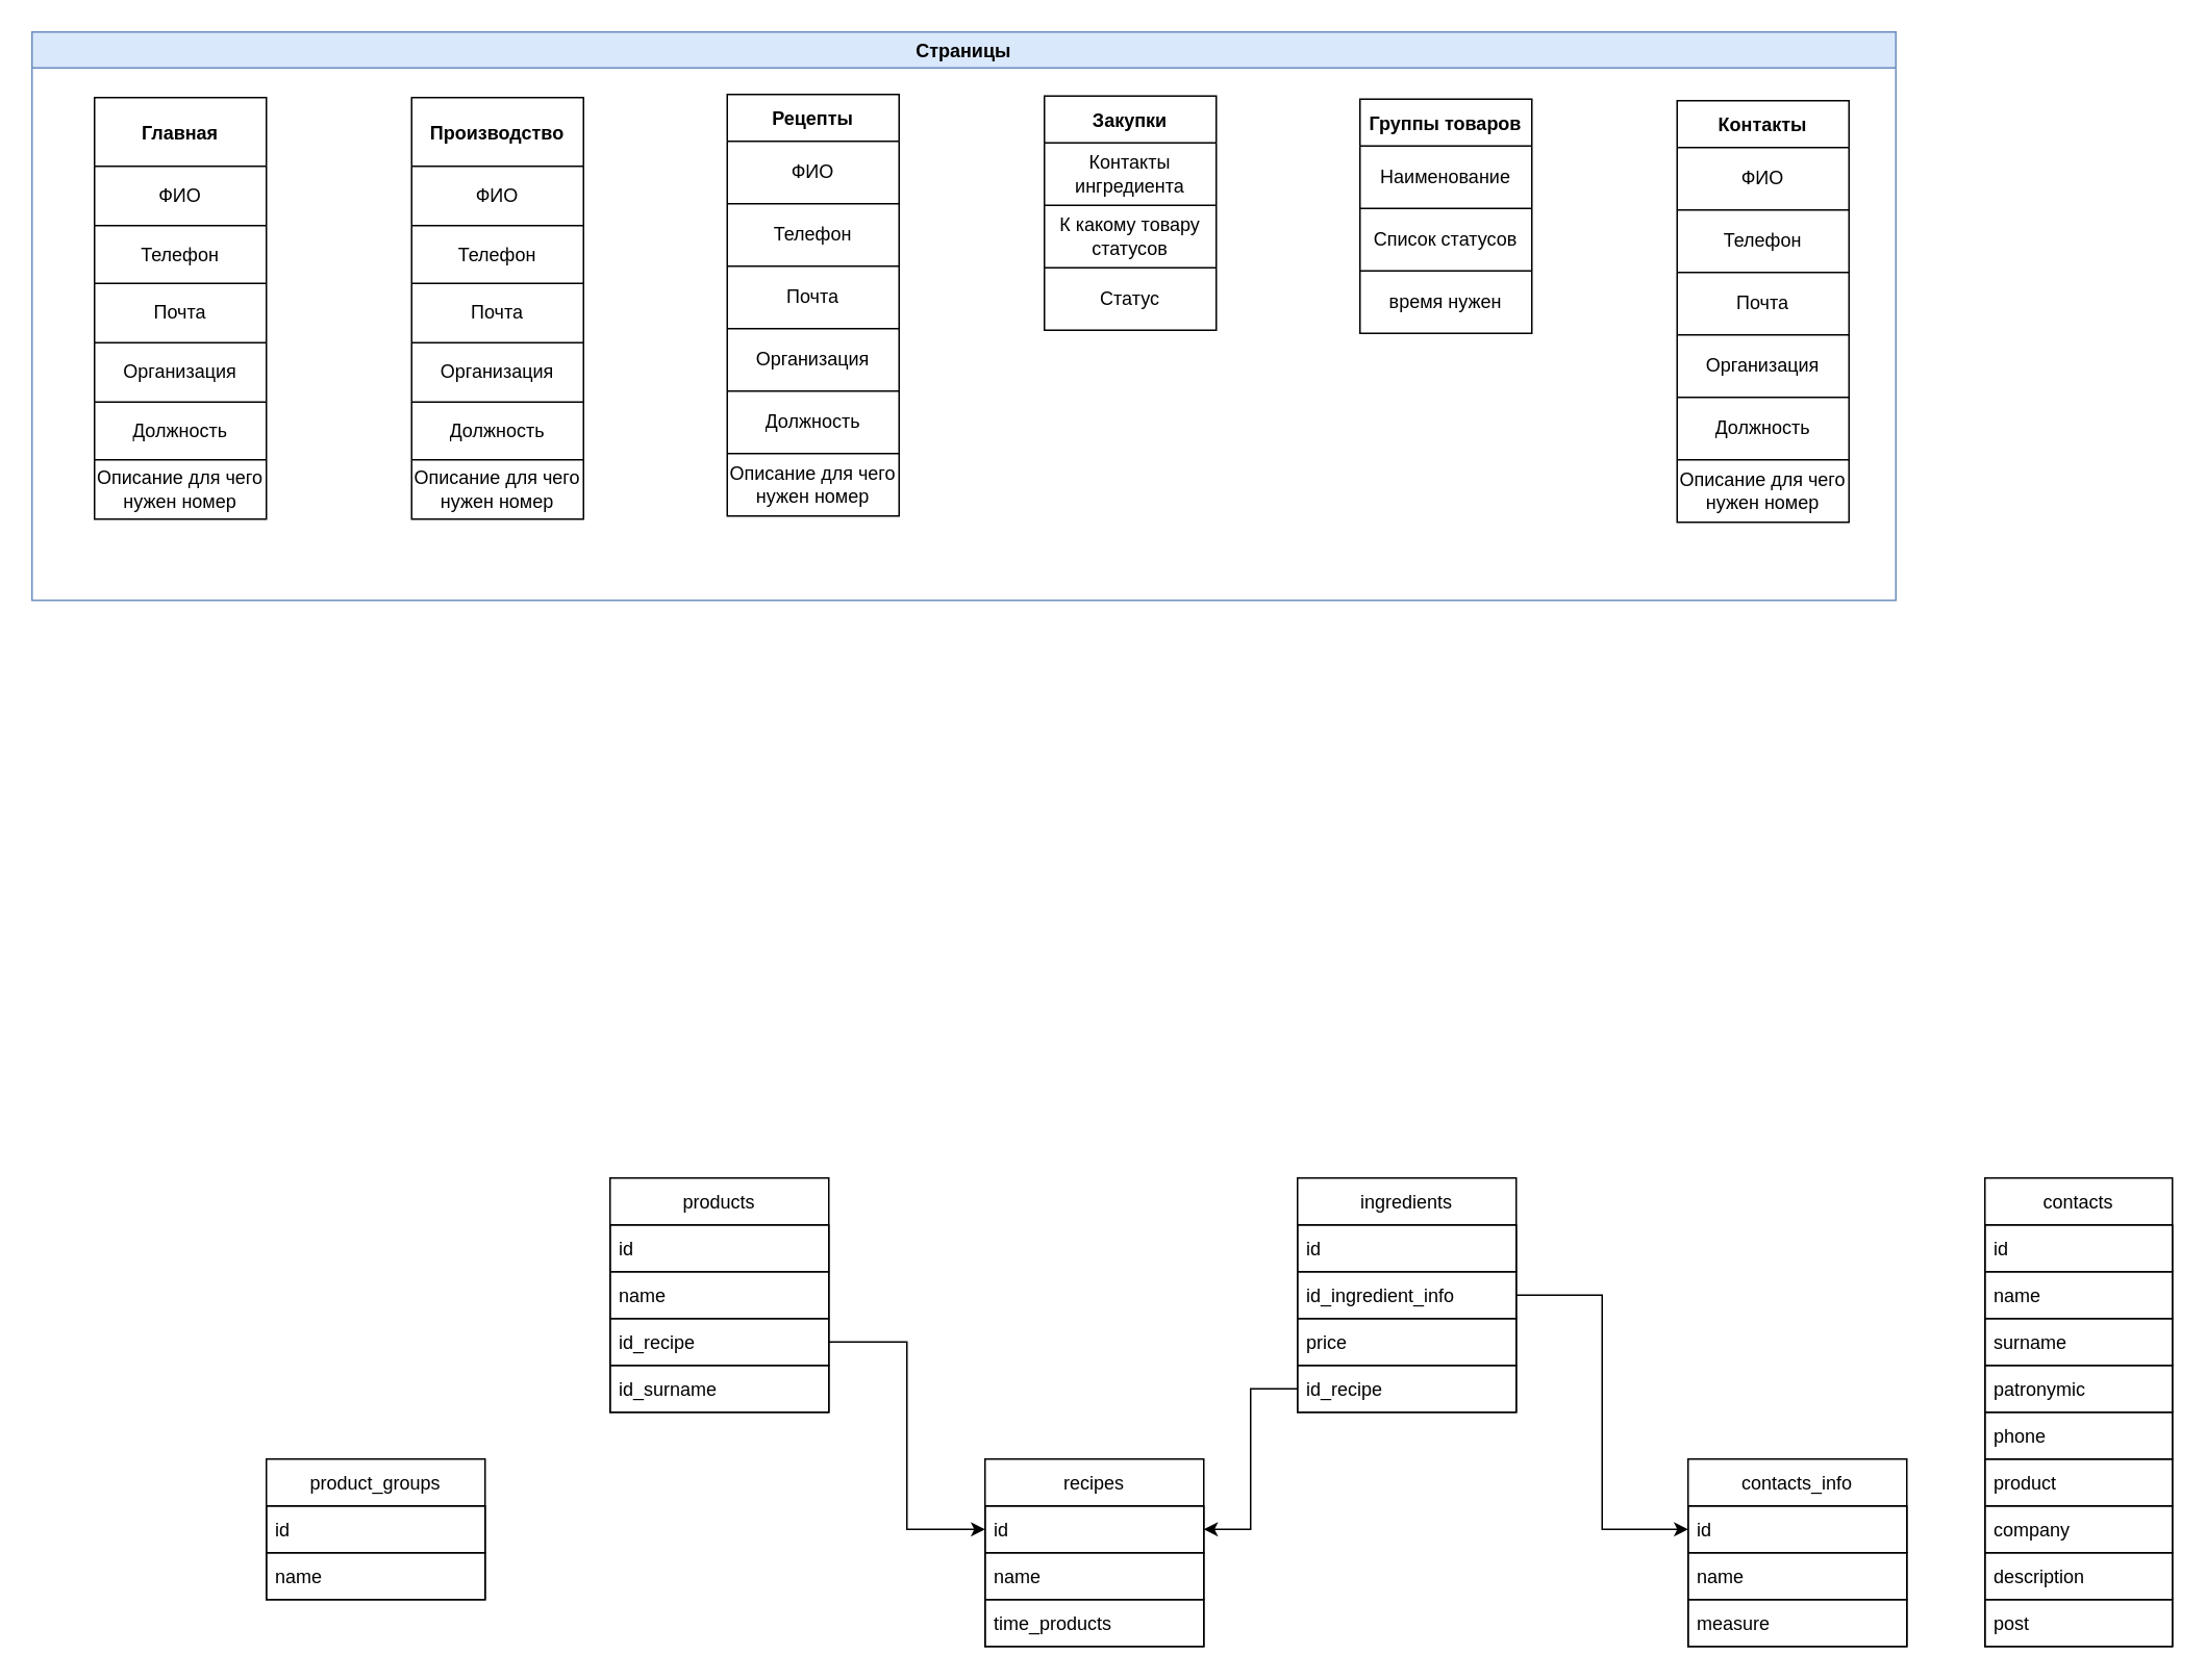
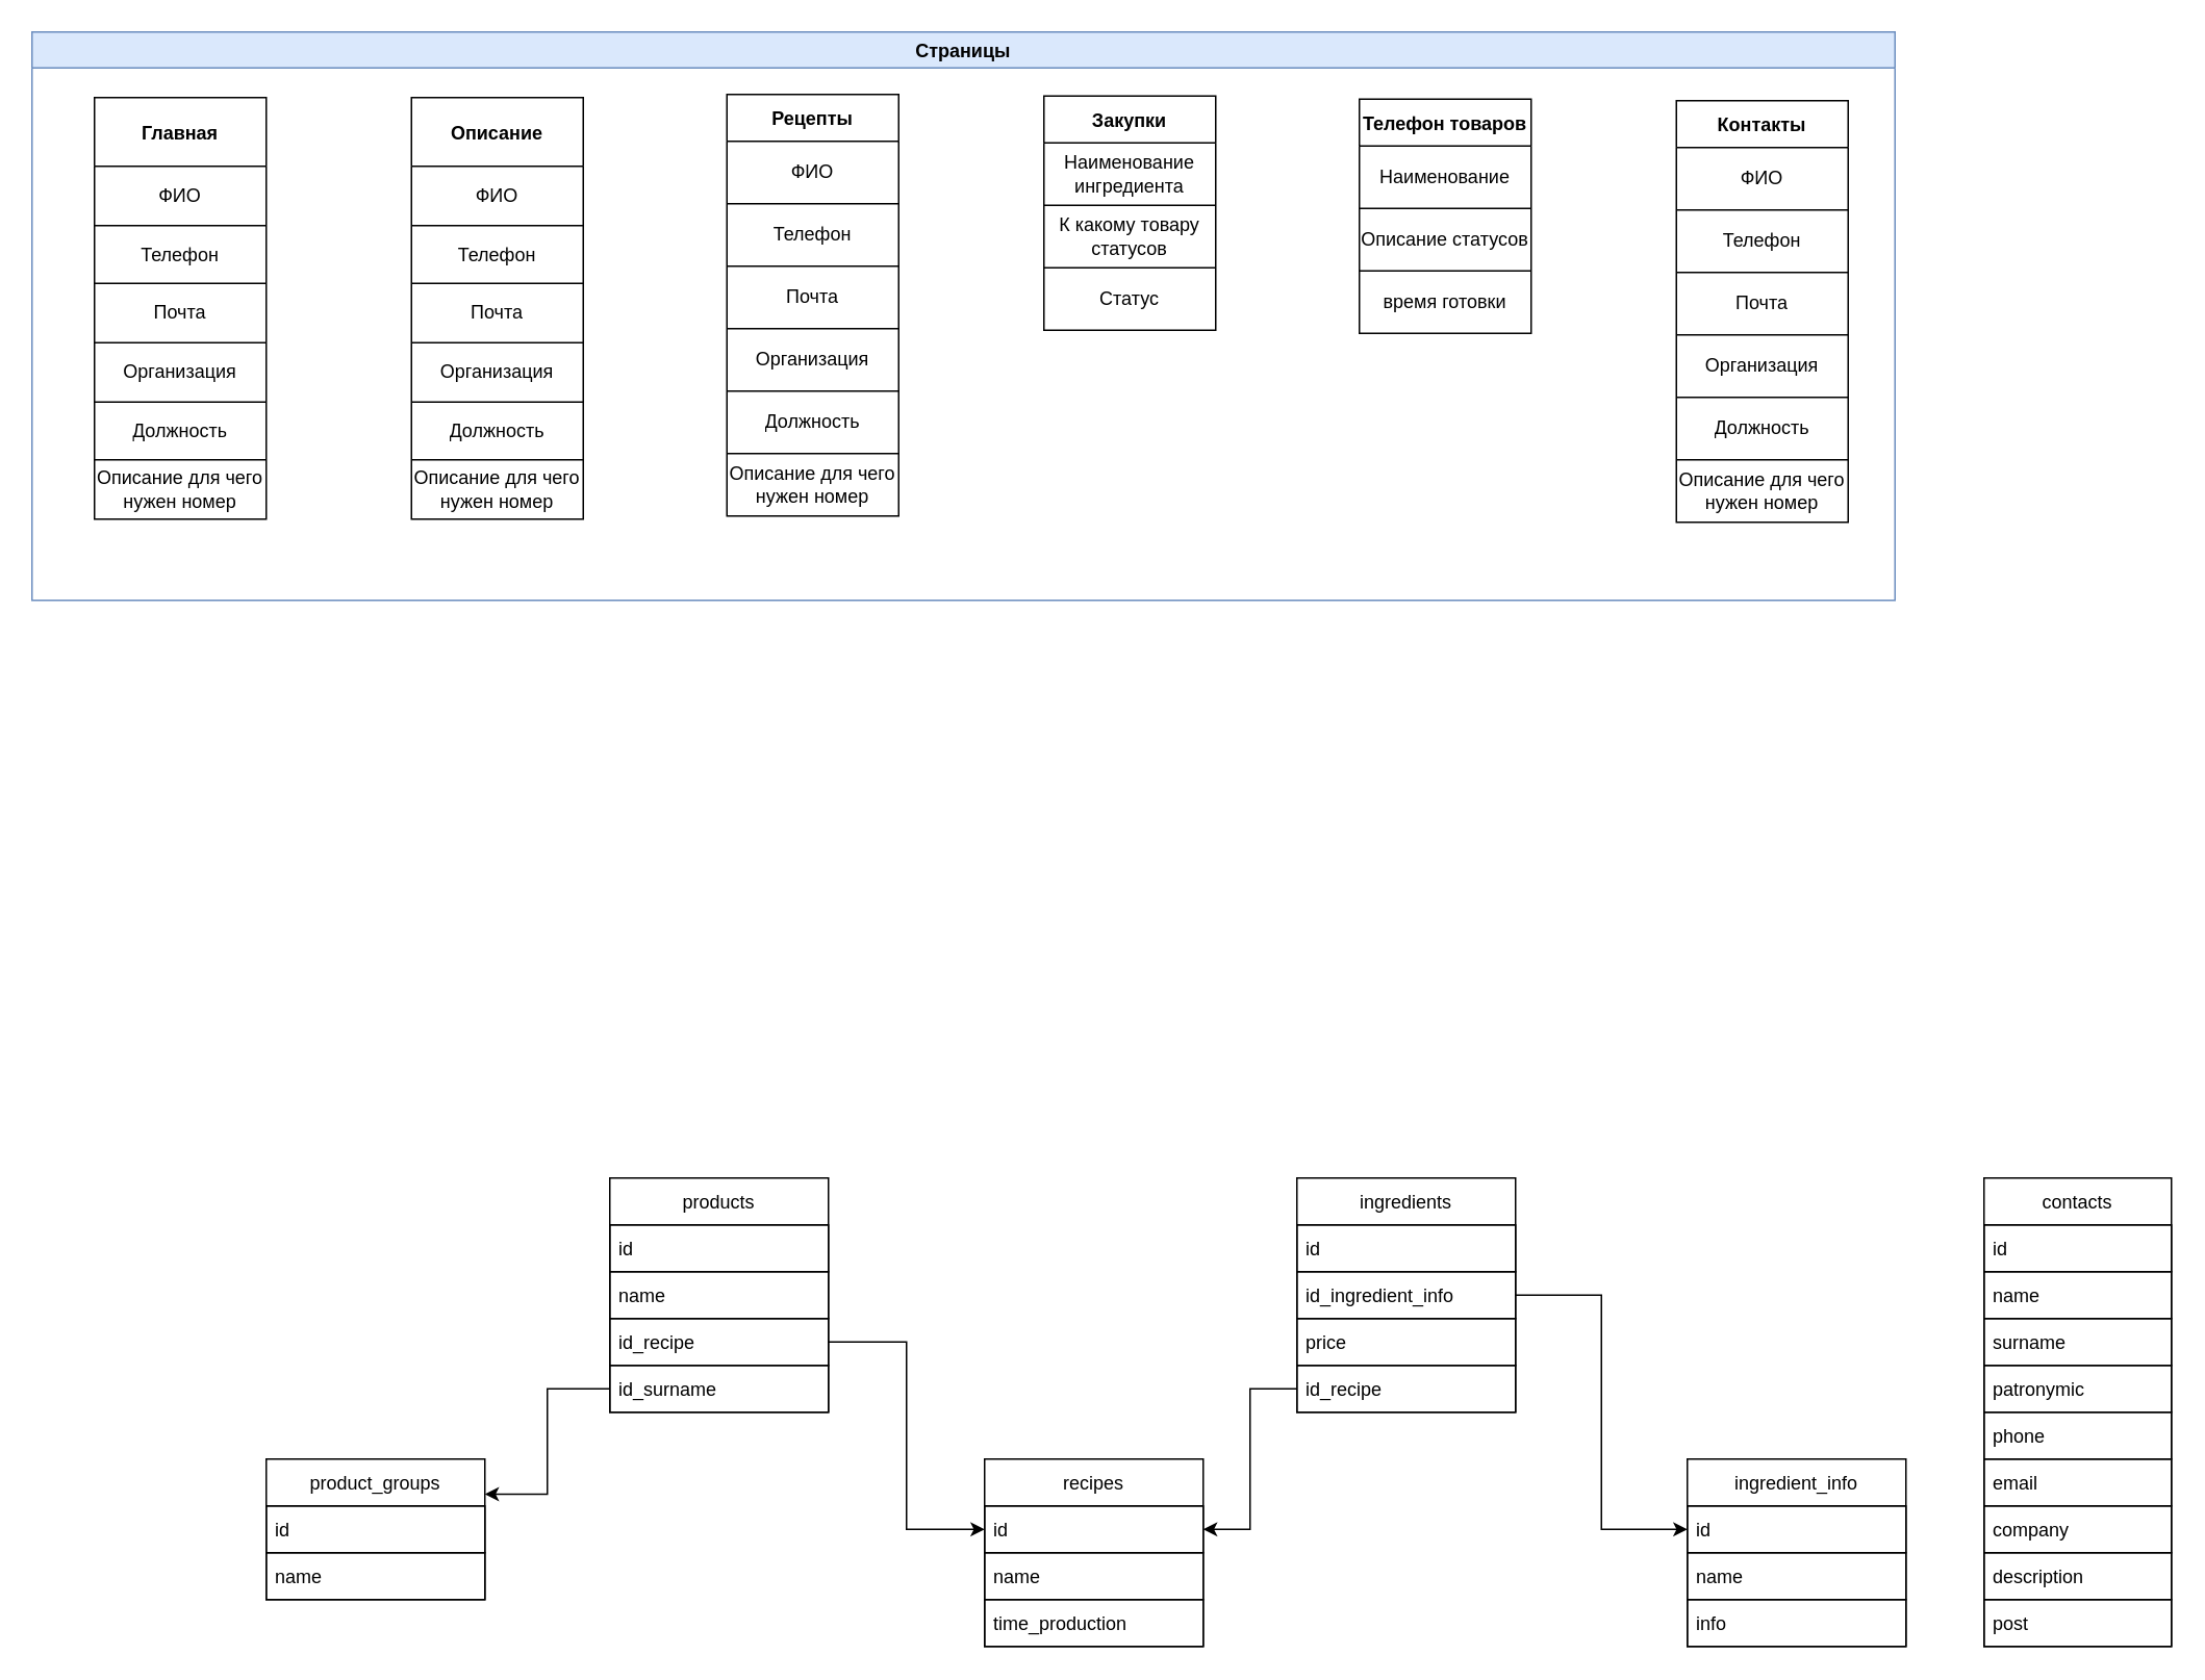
- <mxCell id="51" value="Группы товаров" style="shape=table;startSize=30;container=1;collapsible=0;childLayout=tableLayout;fontStyle=1;align=center;strokeColor=default;strokeWidth=1;flipH=0;" vertex="1" parent="37"><mxGeometry x="850" y="43" width="110" height="150" as="geometry" /></mxCell>
+ <mxCell id="51" value="Телефон товаров" style="shape=table;startSize=30;container=1;collapsible=0;childLayout=tableLayout;fontStyle=1;align=center;strokeColor=default;strokeWidth=1;flipH=0;" vertex="1" parent="37"><mxGeometry x="850" y="43" width="110" height="150" as="geometry" /></mxCell>
- <mxCell id="78" value="Производство" style="shape=table;startSize=44;container=1;collapsible=0;childLayout=tableLayout;fontStyle=1;align=center;strokeColor=default;strokeWidth=1;flipH=0;" vertex="1" parent="37"><mxGeometry x="243" y="42" width="110" height="270" as="geometry" /></mxCell>
+ <mxCell id="78" value="Описание" style="shape=table;startSize=44;container=1;collapsible=0;childLayout=tableLayout;fontStyle=1;align=center;strokeColor=default;strokeWidth=1;flipH=0;" vertex="1" parent="37"><mxGeometry x="243" y="42" width="110" height="270" as="geometry" /></mxCell>
- <mxCell id="60" value="Контакты ингредиента" style="shape=partialRectangle;html=1;whiteSpace=wrap;connectable=0;fillColor=none;top=0;left=0;bottom=0;right=0;overflow=hidden;strokeColor=default;strokeWidth=1;" vertex="1" parent="59"><mxGeometry width="110" height="40" as="geometry"><mxRectangle width="110" height="40" as="alternateBounds" /></mxGeometry></mxCell>
+ <mxCell id="60" value="Наименование ингредиента" style="shape=partialRectangle;html=1;whiteSpace=wrap;connectable=0;fillColor=none;top=0;left=0;bottom=0;right=0;overflow=hidden;strokeColor=default;strokeWidth=1;" vertex="1" parent="59"><mxGeometry width="110" height="40" as="geometry"><mxRectangle width="110" height="40" as="alternateBounds" /></mxGeometry></mxCell>
- <mxCell id="55" value="Список статусов" style="shape=partialRectangle;html=1;whiteSpace=wrap;connectable=0;fillColor=none;top=0;left=0;bottom=0;right=0;overflow=hidden;strokeColor=default;strokeWidth=1;" vertex="1" parent="54"><mxGeometry width="110" height="40" as="geometry"><mxRectangle width="110" height="40" as="alternateBounds" /></mxGeometry></mxCell>
+ <mxCell id="55" value="Описание статусов" style="shape=partialRectangle;html=1;whiteSpace=wrap;connectable=0;fillColor=none;top=0;left=0;bottom=0;right=0;overflow=hidden;strokeColor=default;strokeWidth=1;" vertex="1" parent="54"><mxGeometry width="110" height="40" as="geometry"><mxRectangle width="110" height="40" as="alternateBounds" /></mxGeometry></mxCell>
- <mxCell id="57" value="время нужен" style="shape=partialRectangle;html=1;whiteSpace=wrap;connectable=0;fillColor=none;top=0;left=0;bottom=0;right=0;overflow=hidden;strokeColor=default;strokeWidth=1;" vertex="1" parent="56"><mxGeometry width="110" height="40" as="geometry"><mxRectangle width="110" height="40" as="alternateBounds" /></mxGeometry></mxCell>
+ <mxCell id="57" value="время готовки" style="shape=partialRectangle;html=1;whiteSpace=wrap;connectable=0;fillColor=none;top=0;left=0;bottom=0;right=0;overflow=hidden;strokeColor=default;strokeWidth=1;" vertex="1" parent="56"><mxGeometry width="110" height="40" as="geometry"><mxRectangle width="110" height="40" as="alternateBounds" /></mxGeometry></mxCell>
+ <mxCell id="36" style="edgeStyle=orthogonalEdgeStyle;rounded=0;orthogonalLoop=1;jettySize=auto;html=1;exitX=0;exitY=0.5;exitDx=0;exitDy=0;entryX=1;entryY=0.25;entryDx=0;entryDy=0;strokeColor=default;" edge="1" parent="1" source="25" target="26"><mxGeometry relative="1" as="geometry" /></mxCell>
- <mxCell id="29" value="contacts_info" style="swimlane;fontStyle=0;childLayout=stackLayout;horizontal=1;startSize=30;horizontalStack=0;resizeParent=1;resizeParentMax=0;resizeLast=0;collapsible=1;marginBottom=0;strokeColor=default;" vertex="1" parent="1"><mxGeometry x="1080" y="934" width="140" height="120" as="geometry" /></mxCell>
+ <mxCell id="29" value="ingredient_info" style="swimlane;fontStyle=0;childLayout=stackLayout;horizontal=1;startSize=30;horizontalStack=0;resizeParent=1;resizeParentMax=0;resizeLast=0;collapsible=1;marginBottom=0;strokeColor=default;" vertex="1" parent="1"><mxGeometry x="1080" y="934" width="140" height="120" as="geometry" /></mxCell>
- <mxCell id="8" value="product" style="text;strokeColor=default;fillColor=none;align=left;verticalAlign=middle;spacingLeft=4;spacingRight=4;overflow=hidden;points=[[0,0.5],[1,0.5]];portConstraint=eastwest;rotatable=0;" vertex="1" parent="2"><mxGeometry y="180" width="120" height="30" as="geometry" /></mxCell>
+ <mxCell id="8" value="email" style="text;strokeColor=default;fillColor=none;align=left;verticalAlign=middle;spacingLeft=4;spacingRight=4;overflow=hidden;points=[[0,0.5],[1,0.5]];portConstraint=eastwest;rotatable=0;" vertex="1" parent="2"><mxGeometry y="180" width="120" height="30" as="geometry" /></mxCell>
- <mxCell id="20" value="time_products" style="text;strokeColor=default;fillColor=none;align=left;verticalAlign=middle;spacingLeft=4;spacingRight=4;overflow=hidden;points=[[0,0.5],[1,0.5]];portConstraint=eastwest;rotatable=0;" vertex="1" parent="17"><mxGeometry y="90" width="140" height="30" as="geometry" /></mxCell>
+ <mxCell id="20" value="time_production" style="text;strokeColor=default;fillColor=none;align=left;verticalAlign=middle;spacingLeft=4;spacingRight=4;overflow=hidden;points=[[0,0.5],[1,0.5]];portConstraint=eastwest;rotatable=0;" vertex="1" parent="17"><mxGeometry y="90" width="140" height="30" as="geometry" /></mxCell>
- <mxCell id="32" value="measure" style="text;strokeColor=default;fillColor=none;align=left;verticalAlign=middle;spacingLeft=4;spacingRight=4;overflow=hidden;points=[[0,0.5],[1,0.5]];portConstraint=eastwest;rotatable=0;" vertex="1" parent="29"><mxGeometry y="90" width="140" height="30" as="geometry" /></mxCell>
+ <mxCell id="32" value="info" style="text;strokeColor=default;fillColor=none;align=left;verticalAlign=middle;spacingLeft=4;spacingRight=4;overflow=hidden;points=[[0,0.5],[1,0.5]];portConstraint=eastwest;rotatable=0;" vertex="1" parent="29"><mxGeometry y="90" width="140" height="30" as="geometry" /></mxCell>
